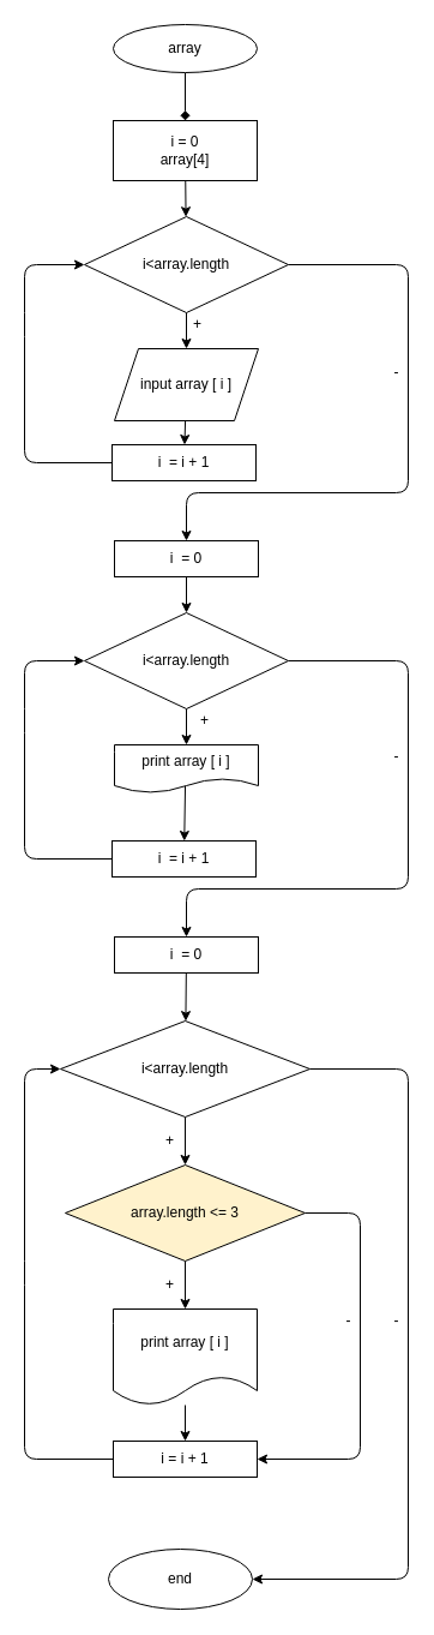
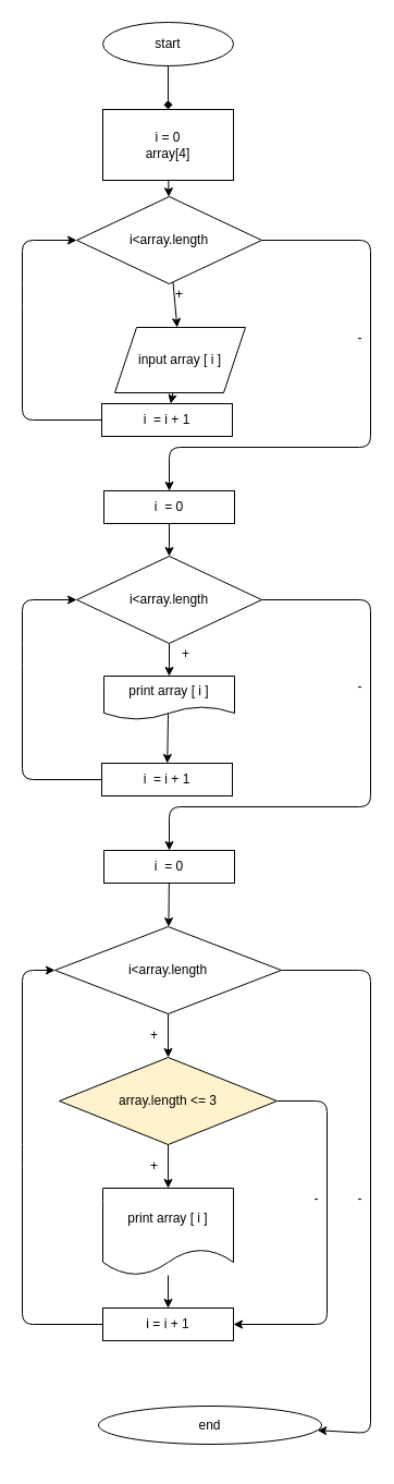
- <mxCell id="3" value="array" style="ellipse;whiteSpace=wrap;html=1;" vertex="1" parent="1"><mxGeometry x="94" y="20" width="120" height="40" as="geometry" /></mxCell>
+ <mxCell id="3" value="start" style="ellipse;whiteSpace=wrap;html=1;" vertex="1" parent="1"><mxGeometry x="94" y="20" width="120" height="40" as="geometry" /></mxCell>
- <mxCell id="5" value="i = 0&lt;br&gt;array[4]" style="rounded=0;whiteSpace=wrap;html=1;" vertex="1" parent="1"><mxGeometry x="94" y="100" width="120" height="50" as="geometry" /></mxCell>
+ <mxCell id="5" value="i = 0&lt;br&gt;array[4]" style="rounded=0;whiteSpace=wrap;html=1;" vertex="1" parent="1"><mxGeometry x="94" y="100" width="120" height="65" as="geometry" /></mxCell>
- <mxCell id="11" value="input array [ i ]" style="shape=parallelogram;perimeter=parallelogramPerimeter;whiteSpace=wrap;html=1;fixedSize=1;" vertex="1" parent="1"><mxGeometry x="95" y="290" width="120" height="60" as="geometry" /></mxCell>
+ <mxCell id="11" value="input array [ i ]" style="shape=parallelogram;perimeter=parallelogramPerimeter;whiteSpace=wrap;html=1;fixedSize=1;" vertex="1" parent="1"><mxGeometry x="105" y="300" width="120" height="60" as="geometry" /></mxCell>
- <mxCell id="40" value="end" style="ellipse;whiteSpace=wrap;html=1;rounded=0;" vertex="1" parent="1"><mxGeometry x="90" y="1290" width="120" height="50" as="geometry" /></mxCell>
+ <mxCell id="40" value="end" style="ellipse;whiteSpace=wrap;html=1;rounded=0;" vertex="1" parent="1"><mxGeometry x="90" y="1290" width="205" height="35" as="geometry" /></mxCell>
